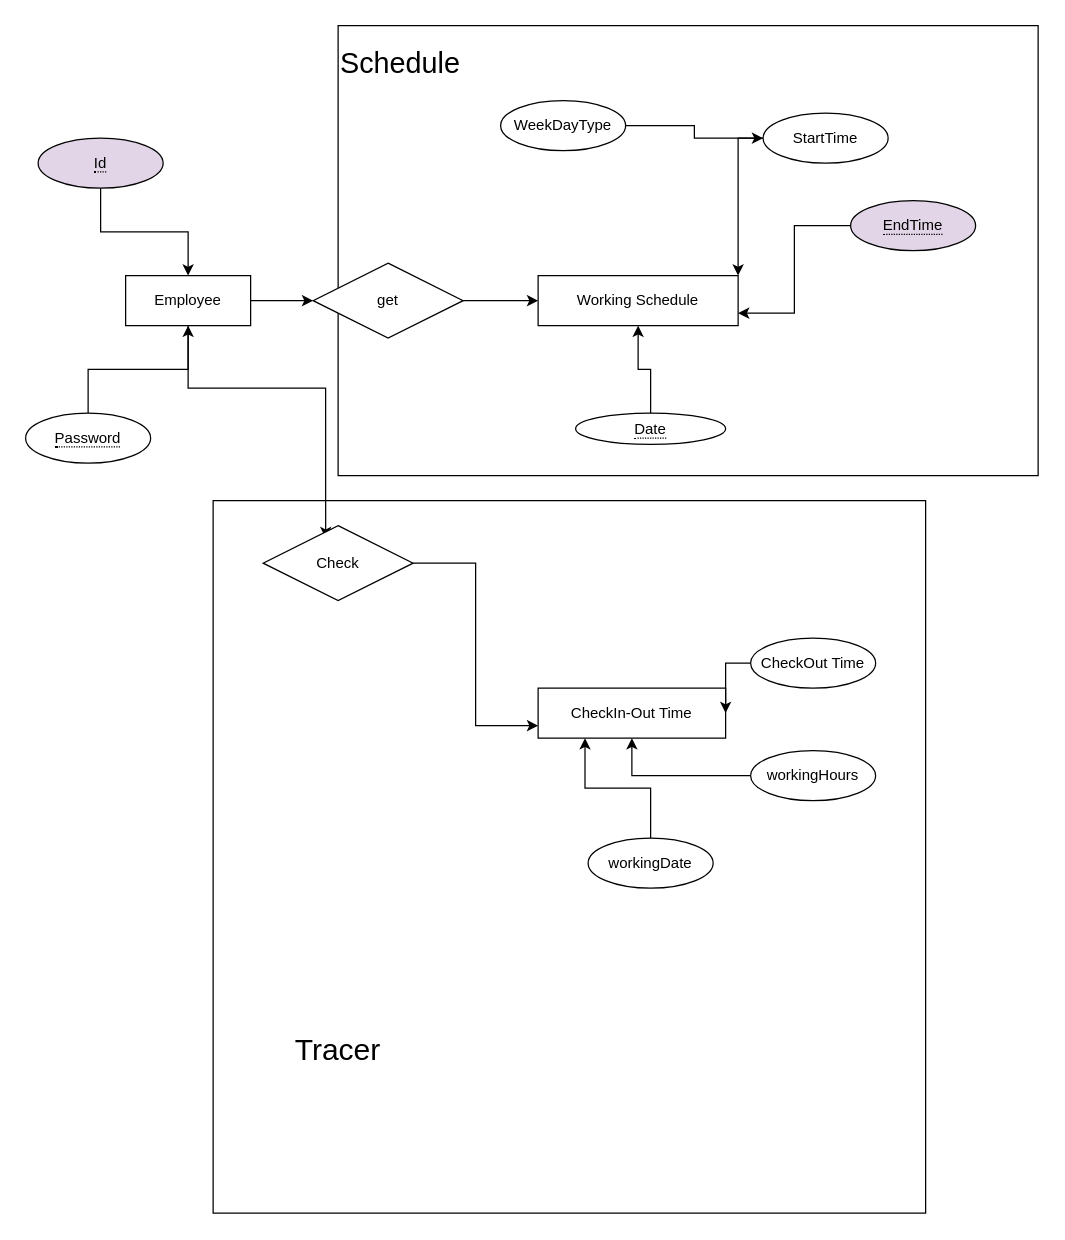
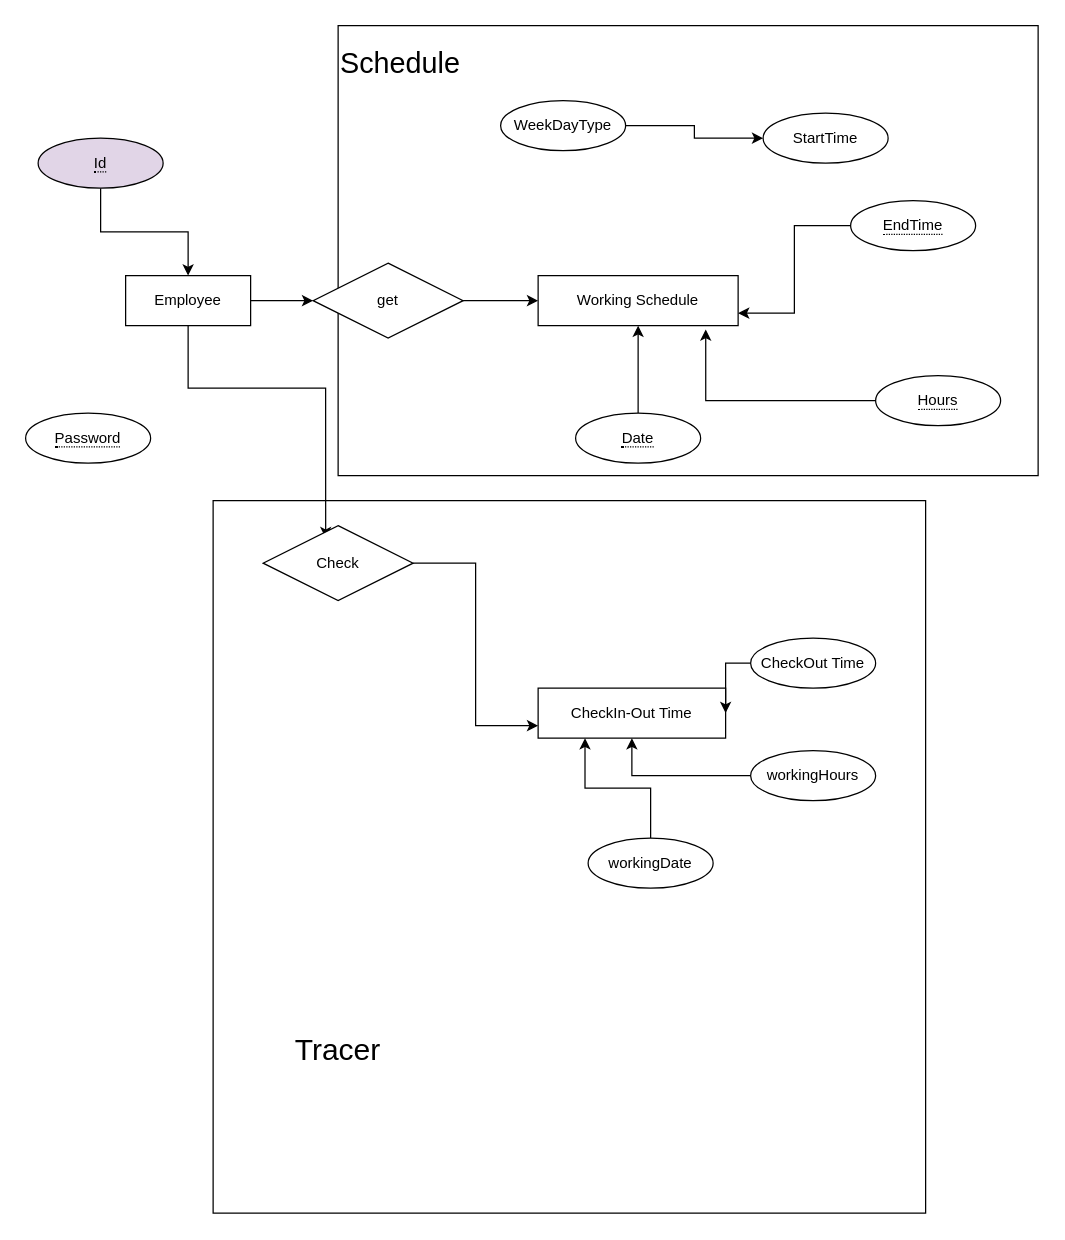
- <mxCell id="17" style="edgeStyle=orthogonalEdgeStyle;rounded=0;orthogonalLoop=1;jettySize=auto;html=1;entryX=1;entryY=0;entryDx=0;entryDy=0;" edge="1" parent="1" source="18" target="7"><mxGeometry relative="1" as="geometry" /></mxCell>
- <mxCell id="20" value="&lt;span style=&quot;border-bottom: 1px dotted&quot;&gt;EndTime&lt;/span&gt;" style="ellipse;whiteSpace=wrap;html=1;align=center;fillColor=#e1d5e7;" vertex="1" parent="1"><mxGeometry x="680" y="160" width="100" height="40" as="geometry" /></mxCell>
+ <mxCell id="20" value="&lt;span style=&quot;border-bottom: 1px dotted&quot;&gt;EndTime&lt;/span&gt;" style="ellipse;whiteSpace=wrap;html=1;align=center;" vertex="1" parent="1"><mxGeometry x="680" y="160" width="100" height="40" as="geometry" /></mxCell>
- <mxCell id="11" style="edgeStyle=orthogonalEdgeStyle;rounded=0;orthogonalLoop=1;jettySize=auto;html=1;" edge="1" parent="1" source="12" target="6"><mxGeometry relative="1" as="geometry" /></mxCell>
+ <mxCell id="21" style="edgeStyle=orthogonalEdgeStyle;rounded=0;orthogonalLoop=1;jettySize=auto;html=1;entryX=0.838;entryY=1.075;entryDx=0;entryDy=0;entryPerimeter=0;" edge="1" parent="1" source="22" target="7"><mxGeometry relative="1" as="geometry" /></mxCell>
+ <mxCell id="22" value="&lt;span style=&quot;border-bottom: 1px dotted&quot;&gt;Hours&lt;/span&gt;" style="ellipse;whiteSpace=wrap;html=1;align=center;" vertex="1" parent="1"><mxGeometry x="700" y="300" width="100" height="40" as="geometry" /></mxCell>
- <mxCell id="24" value="&lt;span style=&quot;border-bottom: 1px dotted&quot;&gt;Date&lt;/span&gt;" style="ellipse;whiteSpace=wrap;html=1;align=center;" vertex="1" parent="1"><mxGeometry x="460" y="330" width="120" height="25" as="geometry" /></mxCell>
+ <mxCell id="24" value="&lt;span style=&quot;border-bottom: 1px dotted&quot;&gt;Date&lt;/span&gt;" style="ellipse;whiteSpace=wrap;html=1;align=center;" vertex="1" parent="1"><mxGeometry x="460" y="330" width="100" height="40" as="geometry" /></mxCell>
